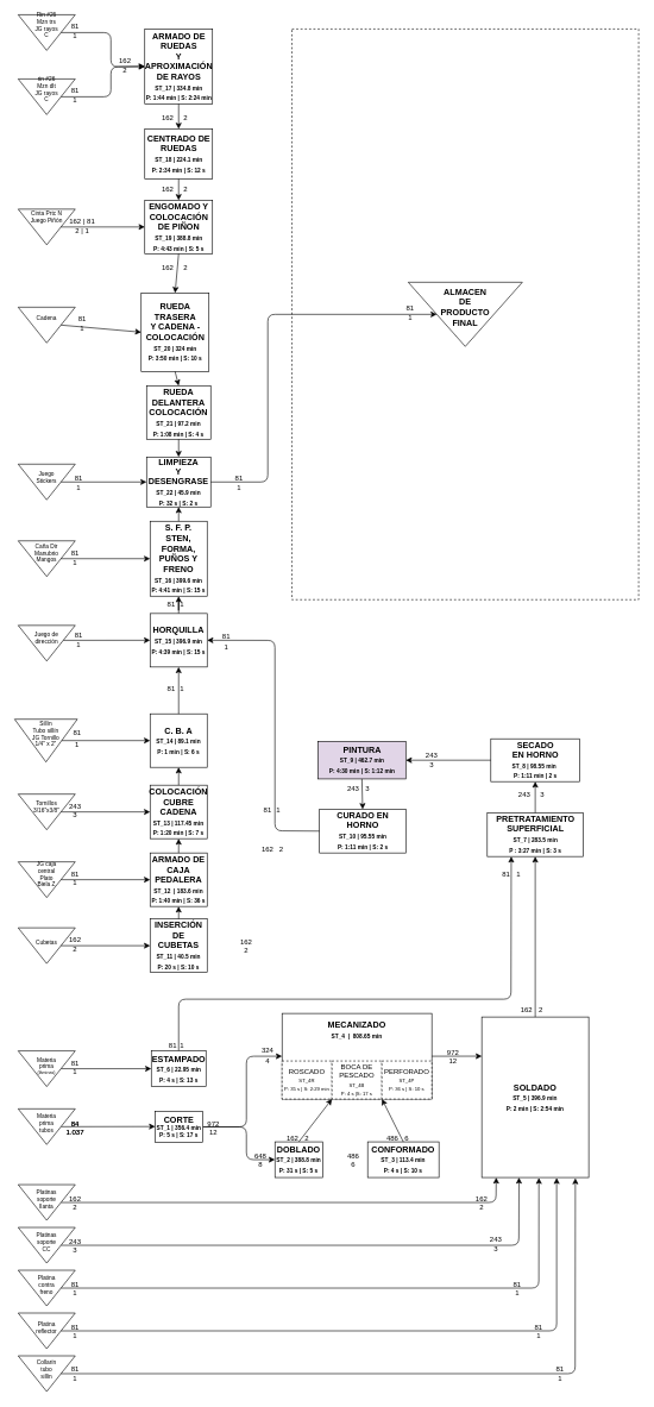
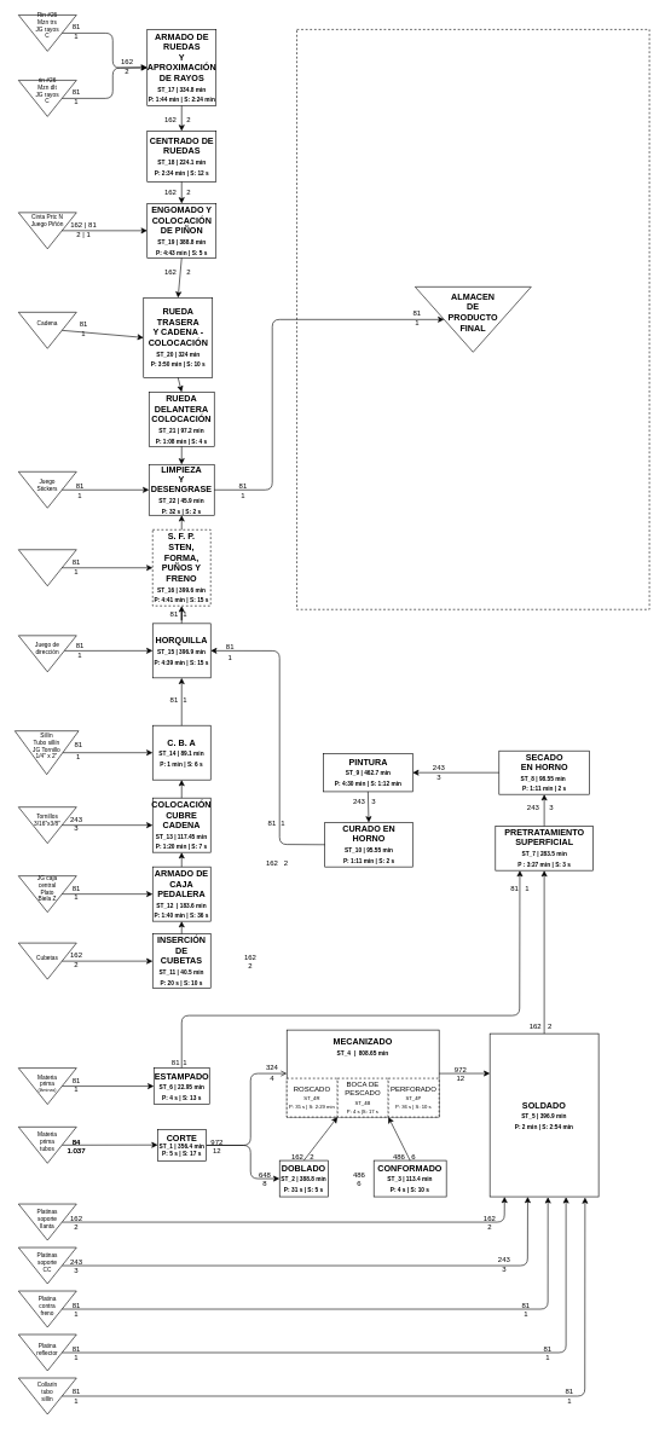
- <mxCell id="196" value="&lt;div&gt;Caña Dir&lt;/div&gt;&lt;div&gt;Manubrio&lt;/div&gt;&lt;div&gt;Mangos&lt;br&gt;&lt;/div&gt;" style="text;html=1;strokeColor=none;fillColor=none;align=center;verticalAlign=middle;whiteSpace=wrap;rounded=0;dashed=1;fontSize=8;" parent="194" vertex="1"><mxGeometry x="20" y="7.5" width="40" height="20" as="geometry" /></mxCell>
- <mxCell id="12" value="&lt;div&gt;S. F. P. &lt;br&gt;&lt;/div&gt;&lt;div&gt;STEN, FORMA, PUÑOS Y FRENO&lt;br&gt;&lt;/div&gt;&lt;div&gt;&lt;font style=&quot;font-size: 8px&quot;&gt;ST_16 | 399.6 min&lt;/font&gt;&lt;/div&gt;&lt;div&gt;&lt;font style=&quot;font-size: 8px&quot;&gt;P: 4:41 min | S: 15 s&lt;/font&gt;&lt;br&gt;&lt;/div&gt;" style="rounded=0;whiteSpace=wrap;html=1;fontStyle=1" parent="1" vertex="1"><mxGeometry x="210" y="730" width="80" height="105" as="geometry" /></mxCell>
+ <mxCell id="12" value="&lt;div&gt;S. F. P. &lt;br&gt;&lt;/div&gt;&lt;div&gt;STEN, FORMA, PUÑOS Y FRENO&lt;br&gt;&lt;/div&gt;&lt;div&gt;&lt;font style=&quot;font-size: 8px&quot;&gt;ST_16 | 399.6 min&lt;/font&gt;&lt;/div&gt;&lt;div&gt;&lt;font style=&quot;font-size: 8px&quot;&gt;P: 4:41 min | S: 15 s&lt;/font&gt;&lt;br&gt;&lt;/div&gt;" style="rounded=0;whiteSpace=wrap;html=1;fontStyle=1;dashed=1;" parent="1" vertex="1"><mxGeometry x="210" y="730" width="80" height="105" as="geometry" /></mxCell>
- <mxCell id="4" value="&lt;div&gt;PINTURA&lt;/div&gt;&lt;div&gt;&lt;font style=&quot;font-size: 8px&quot;&gt;ST_9 | 462.7 min&lt;/font&gt;&lt;/div&gt;&lt;div&gt;&lt;font style=&quot;font-size: 8px&quot;&gt;P: 4:30 min | S: 1:12 min&lt;br&gt;&lt;/font&gt;&lt;/div&gt;" style="rounded=0;whiteSpace=wrap;html=1;fontStyle=1;fillColor=#e1d5e7;" parent="1" vertex="1"><mxGeometry x="445.5" y="1038.75" width="123" height="52.5" as="geometry" /></mxCell>
+ <mxCell id="4" value="&lt;div&gt;PINTURA&lt;/div&gt;&lt;div&gt;&lt;font style=&quot;font-size: 8px&quot;&gt;ST_9 | 462.7 min&lt;/font&gt;&lt;/div&gt;&lt;div&gt;&lt;font style=&quot;font-size: 8px&quot;&gt;P: 4:30 min | S: 1:12 min&lt;br&gt;&lt;/font&gt;&lt;/div&gt;" style="rounded=0;whiteSpace=wrap;html=1;fontStyle=1" parent="1" vertex="1"><mxGeometry x="445.5" y="1038.75" width="123" height="52.5" as="geometry" /></mxCell>
- <mxCell id="33" value="" style="endArrow=classic;html=1;exitX=1;exitY=0.5;exitDx=0;exitDy=0;entryX=0;entryY=0.5;entryDx=0;entryDy=0;" parent="1" source="278" target="36" edge="1"><mxGeometry width="50" height="50" relative="1" as="geometry"><mxPoint x="365" y="1575" as="sourcePoint" /><mxPoint x="415" y="1525" as="targetPoint" /><Array as="points"><mxPoint x="345" y="1579" /><mxPoint x="345" y="1480" /></Array></mxGeometry></mxCell>
+ <mxCell id="33" value="" style="endArrow=open;html=1;exitX=1;exitY=0.5;exitDx=0;exitDy=0;entryX=0;entryY=0.5;entryDx=0;entryDy=0;" parent="1" source="278" target="36" edge="1"><mxGeometry width="50" height="50" relative="1" as="geometry"><mxPoint x="365" y="1575" as="sourcePoint" /><mxPoint x="415" y="1525" as="targetPoint" /><Array as="points"><mxPoint x="345" y="1579" /><mxPoint x="345" y="1480" /></Array></mxGeometry></mxCell>
